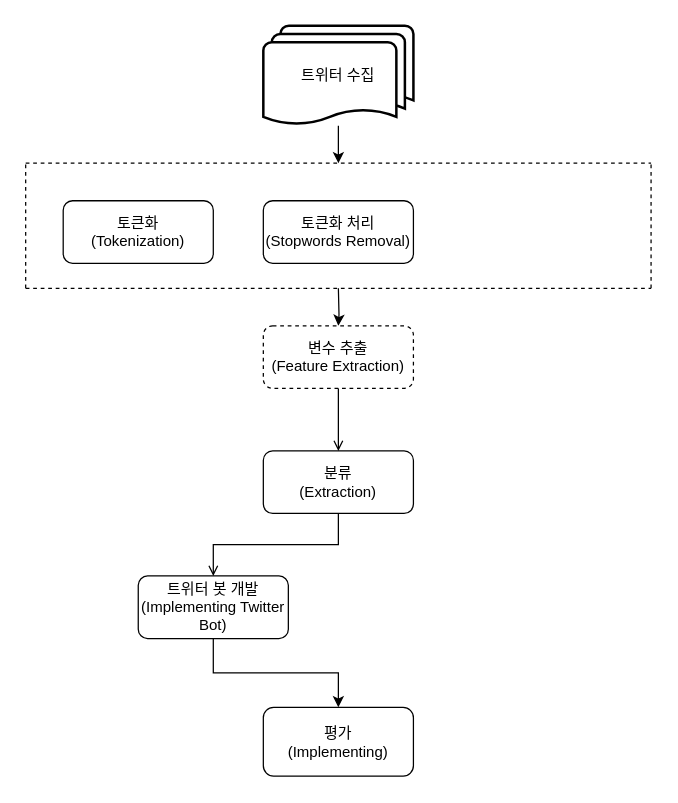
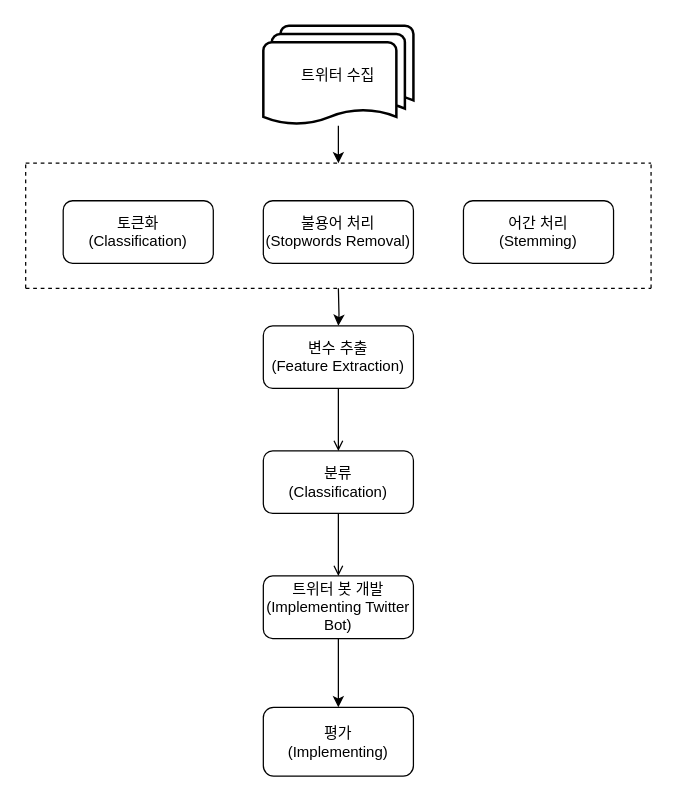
- <mxCell id="2" value="토큰화&lt;br&gt;(Tokenization)" style="rounded=1;whiteSpace=wrap;html=1;fontSize=12;glass=0;strokeWidth=1;shadow=0;" parent="1" vertex="1"><mxGeometry x="50" y="160" width="120" height="50" as="geometry" /></mxCell>
+ <mxCell id="2" value="토큰화&lt;br&gt;(Classification)" style="rounded=1;whiteSpace=wrap;html=1;fontSize=12;glass=0;strokeWidth=1;shadow=0;" parent="1" vertex="1"><mxGeometry x="50" y="160" width="120" height="50" as="geometry" /></mxCell>
- <mxCell id="4" value="&lt;span style=&quot;white-space: normal&quot;&gt;토큰화 처리&lt;/span&gt;&lt;br style=&quot;white-space: normal&quot;&gt;&lt;span style=&quot;white-space: normal&quot;&gt;(Stopwords Removal)&lt;/span&gt;" style="rounded=1;whiteSpace=wrap;html=1;" vertex="1" parent="1"><mxGeometry x="210" y="160" width="120" height="50" as="geometry" /></mxCell>
+ <mxCell id="4" value="&lt;span style=&quot;white-space: normal&quot;&gt;불용어 처리&lt;/span&gt;&lt;br style=&quot;white-space: normal&quot;&gt;&lt;span style=&quot;white-space: normal&quot;&gt;(Stopwords Removal)&lt;/span&gt;" style="rounded=1;whiteSpace=wrap;html=1;" vertex="1" parent="1"><mxGeometry x="210" y="160" width="120" height="50" as="geometry" /></mxCell>
+ <mxCell id="5" value="어간 처리&lt;br&gt;(Stemming)" style="rounded=1;whiteSpace=wrap;html=1;" vertex="1" parent="1"><mxGeometry x="370" y="160" width="120" height="50" as="geometry" /></mxCell>
- <mxCell id="7" value="변수 추출&lt;br&gt;(Feature Extraction)" style="rounded=1;whiteSpace=wrap;html=1;dashed=1;" vertex="1" parent="1"><mxGeometry x="210" y="260" width="120" height="50" as="geometry" /></mxCell>
+ <mxCell id="7" value="변수 추출&lt;br&gt;(Feature Extraction)" style="rounded=1;whiteSpace=wrap;html=1;" vertex="1" parent="1"><mxGeometry x="210" y="260" width="120" height="50" as="geometry" /></mxCell>
- <mxCell id="9" value="분류&lt;br&gt;(Extraction)" style="rounded=1;whiteSpace=wrap;html=1;" vertex="1" parent="1"><mxGeometry x="210" y="360" width="120" height="50" as="geometry" /></mxCell>
+ <mxCell id="9" value="분류&lt;br&gt;(Classification)" style="rounded=1;whiteSpace=wrap;html=1;" vertex="1" parent="1"><mxGeometry x="210" y="360" width="120" height="50" as="geometry" /></mxCell>
- <mxCell id="11" value="트위터 봇 개발&lt;br&gt;(Implementing Twitter Bot)" style="rounded=1;whiteSpace=wrap;html=1;" vertex="1" parent="1"><mxGeometry x="110" y="460" width="120" height="50" as="geometry" /></mxCell>
+ <mxCell id="11" value="트위터 봇 개발&lt;br&gt;(Implementing Twitter Bot)" style="rounded=1;whiteSpace=wrap;html=1;" vertex="1" parent="1"><mxGeometry x="210" y="460" width="120" height="50" as="geometry" /></mxCell>
